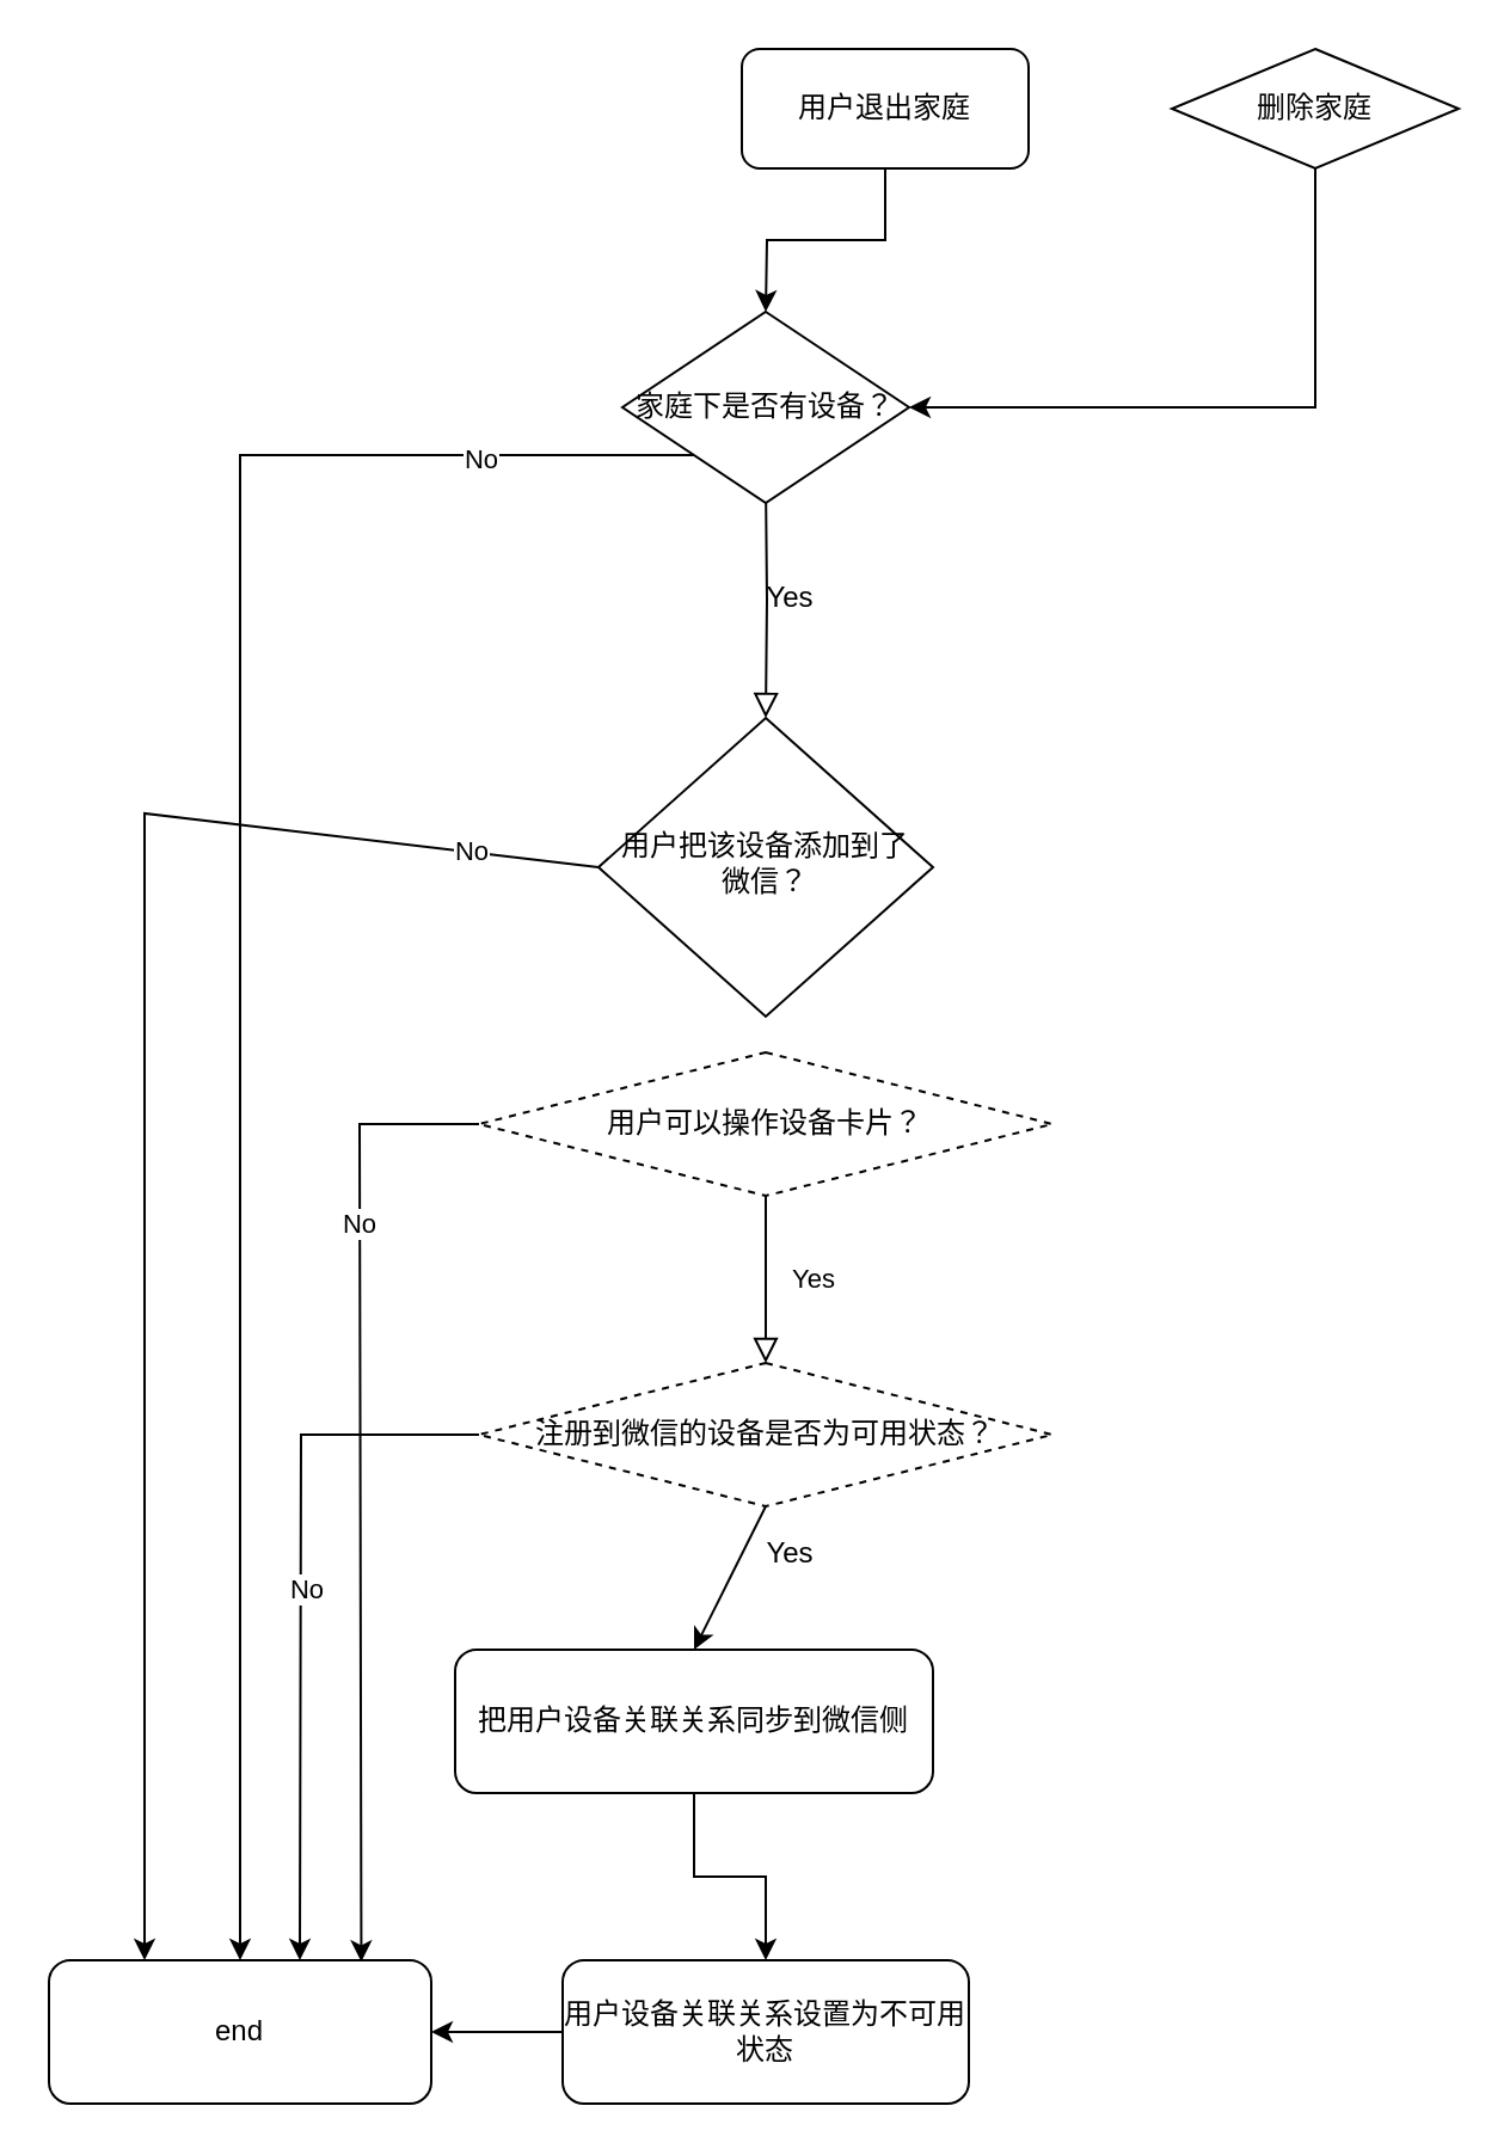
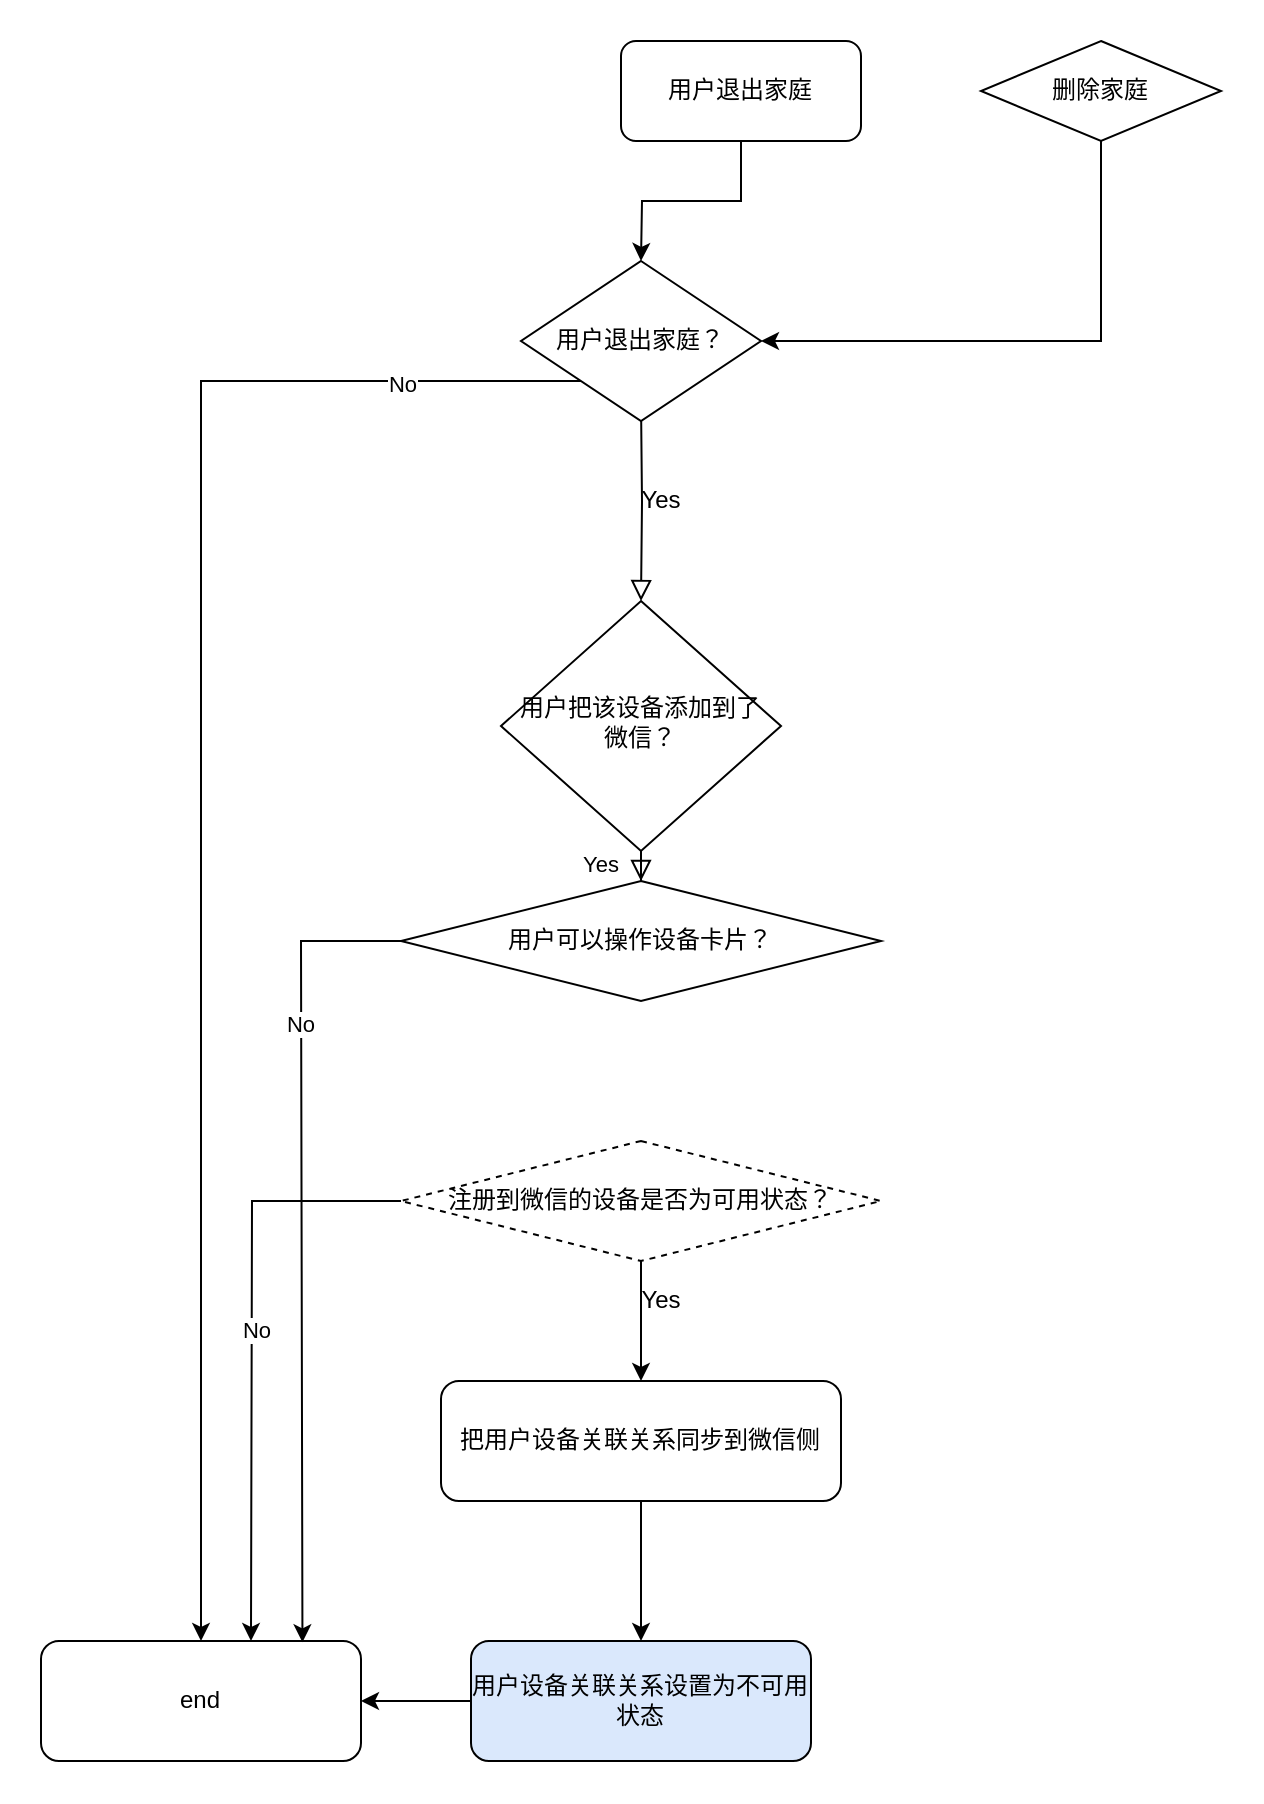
- <mxCell id="7" value="家庭下是否有设备？" style="rhombus;whiteSpace=wrap;html=1;" parent="1" vertex="1"><mxGeometry x="260" y="130" width="120" height="80" as="geometry" /></mxCell>
+ <mxCell id="7" value="用户退出家庭？" style="rhombus;whiteSpace=wrap;html=1;" parent="1" vertex="1"><mxGeometry x="260" y="130" width="120" height="80" as="geometry" /></mxCell>
+ <mxCell id="3" value="Yes" style="rounded=0;html=1;jettySize=auto;orthogonalLoop=1;fontSize=11;endArrow=block;endFill=0;endSize=8;strokeWidth=1;shadow=0;labelBackgroundColor=none;edgeStyle=orthogonalEdgeStyle;entryX=0.5;entryY=0;entryDx=0;entryDy=0;" parent="1" source="4" target="17" edge="1"><mxGeometry y="20" relative="1" as="geometry"><mxPoint as="offset" /><mxPoint x="320" y="420" as="targetPoint" /><Array as="points" /></mxGeometry></mxCell>
- <mxCell id="17" value="用户可以操作设备卡片？" style="rhombus;whiteSpace=wrap;html=1;dashed=1;" parent="1" vertex="1"><mxGeometry x="200" y="440" width="240" height="60" as="geometry" /></mxCell>
+ <mxCell id="17" value="用户可以操作设备卡片？" style="rhombus;whiteSpace=wrap;html=1;" parent="1" vertex="1"><mxGeometry x="200" y="440" width="240" height="60" as="geometry" /></mxCell>
- <mxCell id="26" value="" style="endArrow=classic;html=1;rounded=0;exitX=0;exitY=0.5;exitDx=0;exitDy=0;entryX=0.25;entryY=0;entryDx=0;entryDy=0;" parent="1" source="4" target="14" edge="1"><mxGeometry width="50" height="50" relative="1" as="geometry"><mxPoint x="350" y="600" as="sourcePoint" /><mxPoint x="400" y="550" as="targetPoint" /><Array as="points"><mxPoint x="60" y="340" /></Array></mxGeometry></mxCell>
- <mxCell id="27" value="No" style="edgeLabel;html=1;align=center;verticalAlign=middle;resizable=0;points=[];" parent="26" vertex="1" connectable="0"><mxGeometry x="-0.839" y="-1" relative="1" as="geometry"><mxPoint as="offset" /></mxGeometry></mxCell>
- <mxCell id="18" value="Yes" style="rounded=0;html=1;jettySize=auto;orthogonalLoop=1;fontSize=11;endArrow=block;endFill=0;endSize=8;strokeWidth=1;shadow=0;labelBackgroundColor=none;edgeStyle=orthogonalEdgeStyle;exitX=0.5;exitY=1;exitDx=0;exitDy=0;entryX=0.5;entryY=0;entryDx=0;entryDy=0;" parent="1" source="17" target="12" edge="1"><mxGeometry y="20" relative="1" as="geometry"><mxPoint as="offset" /><mxPoint x="330" y="520" as="targetPoint" /><mxPoint x="330" y="390" as="sourcePoint" /><Array as="points"><mxPoint x="320" y="520" /><mxPoint x="320" y="520" /></Array></mxGeometry></mxCell>
- <mxCell id="16" value="&lt;span&gt;把用户设备关联关系同步到微信侧&lt;/span&gt;" style="rounded=1;whiteSpace=wrap;html=1;" parent="1" vertex="1"><mxGeometry x="190" y="690" width="200" height="60" as="geometry" /></mxCell>
+ <mxCell id="16" value="&lt;span&gt;把用户设备关联关系同步到微信侧&lt;/span&gt;" style="rounded=1;whiteSpace=wrap;html=1;" parent="1" vertex="1"><mxGeometry x="220" y="690" width="200" height="60" as="geometry" /></mxCell>
- <mxCell id="15" value="&lt;span&gt;用户设备关联关系设置为不可用状态&lt;/span&gt;" style="rounded=1;whiteSpace=wrap;html=1;" parent="1" vertex="1"><mxGeometry x="235" y="820" width="170" height="60" as="geometry" /></mxCell>
+ <mxCell id="15" value="&lt;span&gt;用户设备关联关系设置为不可用状态&lt;/span&gt;" style="rounded=1;whiteSpace=wrap;html=1;fillColor=#dae8fc;" parent="1" vertex="1"><mxGeometry x="235" y="820" width="170" height="60" as="geometry" /></mxCell>
